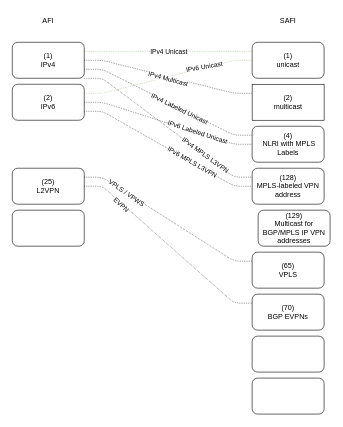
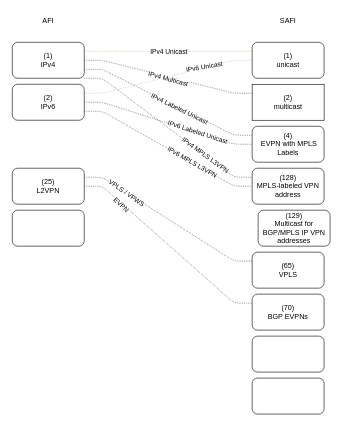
- <mxCell id="24" value="(4)&lt;br&gt;&amp;nbsp;NLRI with MPLS Labels" style="rounded=1;whiteSpace=wrap;html=1;" vertex="1" parent="1"><mxGeometry x="420" y="210" width="120" height="60" as="geometry" /></mxCell>
+ <mxCell id="24" value="(4)&lt;br&gt;&amp;nbsp;EVPN with MPLS Labels" style="rounded=1;whiteSpace=wrap;html=1;" vertex="1" parent="1"><mxGeometry x="420" y="210" width="120" height="60" as="geometry" /></mxCell>
